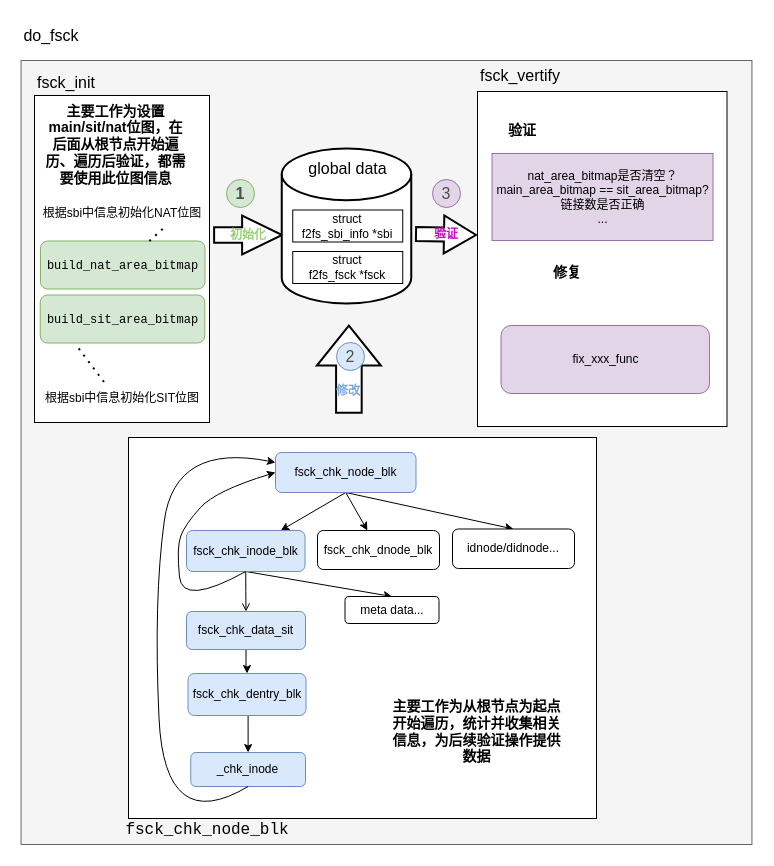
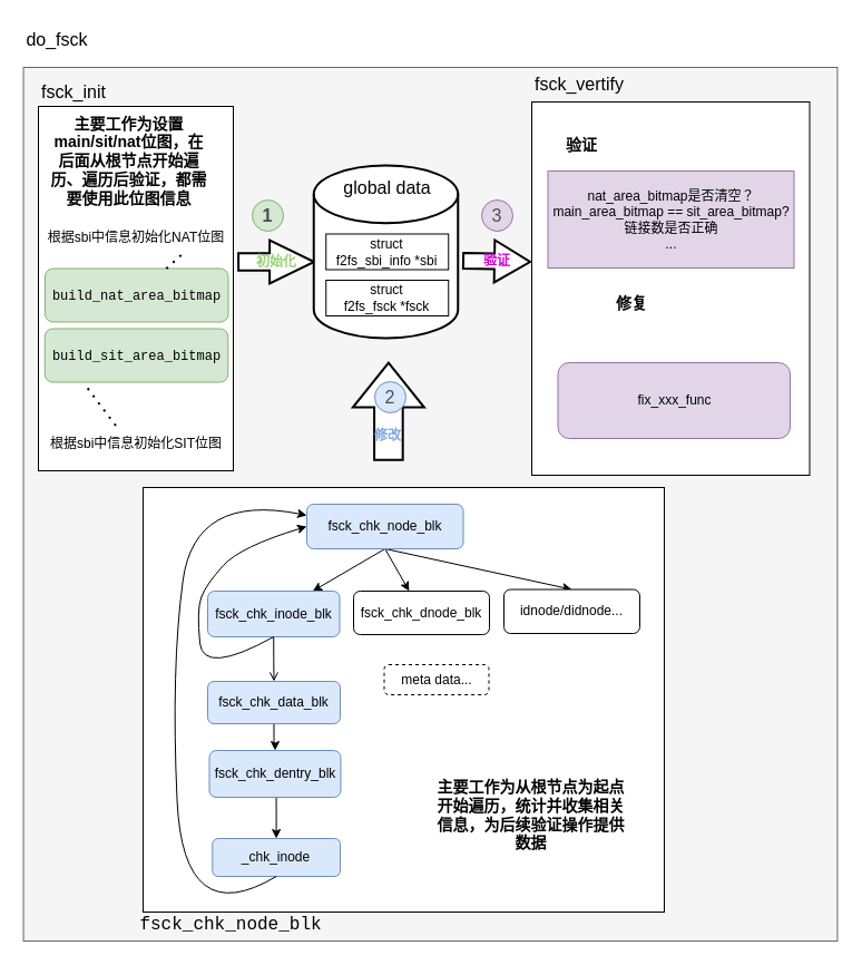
- <mxCell id="36" style="rounded=0;orthogonalLoop=1;jettySize=auto;html=1;exitX=0.5;exitY=1;exitDx=0;exitDy=0;entryX=0.5;entryY=0;entryDx=0;entryDy=0;" edge="1" parent="1" source="37" target="42"><mxGeometry relative="1" as="geometry" /></mxCell>
- <mxCell id="42" value="meta data..." style="rounded=1;whiteSpace=wrap;html=1;" vertex="1" parent="1"><mxGeometry x="344.5" y="596" width="94" height="27" as="geometry" /></mxCell>
+ <mxCell id="42" value="meta data..." style="rounded=1;whiteSpace=wrap;html=1;dashed=1;" vertex="1" parent="1"><mxGeometry x="344.5" y="596" width="94" height="27" as="geometry" /></mxCell>
- <mxCell id="40" value="fsck_chk_data_sit" style="rounded=1;whiteSpace=wrap;html=1;fillColor=#dae8fc;strokeColor=#6c8ebf;" vertex="1" parent="1"><mxGeometry x="186" y="611" width="119" height="38" as="geometry" /></mxCell>
+ <mxCell id="40" value="fsck_chk_data_blk" style="rounded=1;whiteSpace=wrap;html=1;fillColor=#dae8fc;strokeColor=#6c8ebf;" vertex="1" parent="1"><mxGeometry x="186" y="611" width="119" height="38" as="geometry" /></mxCell>
